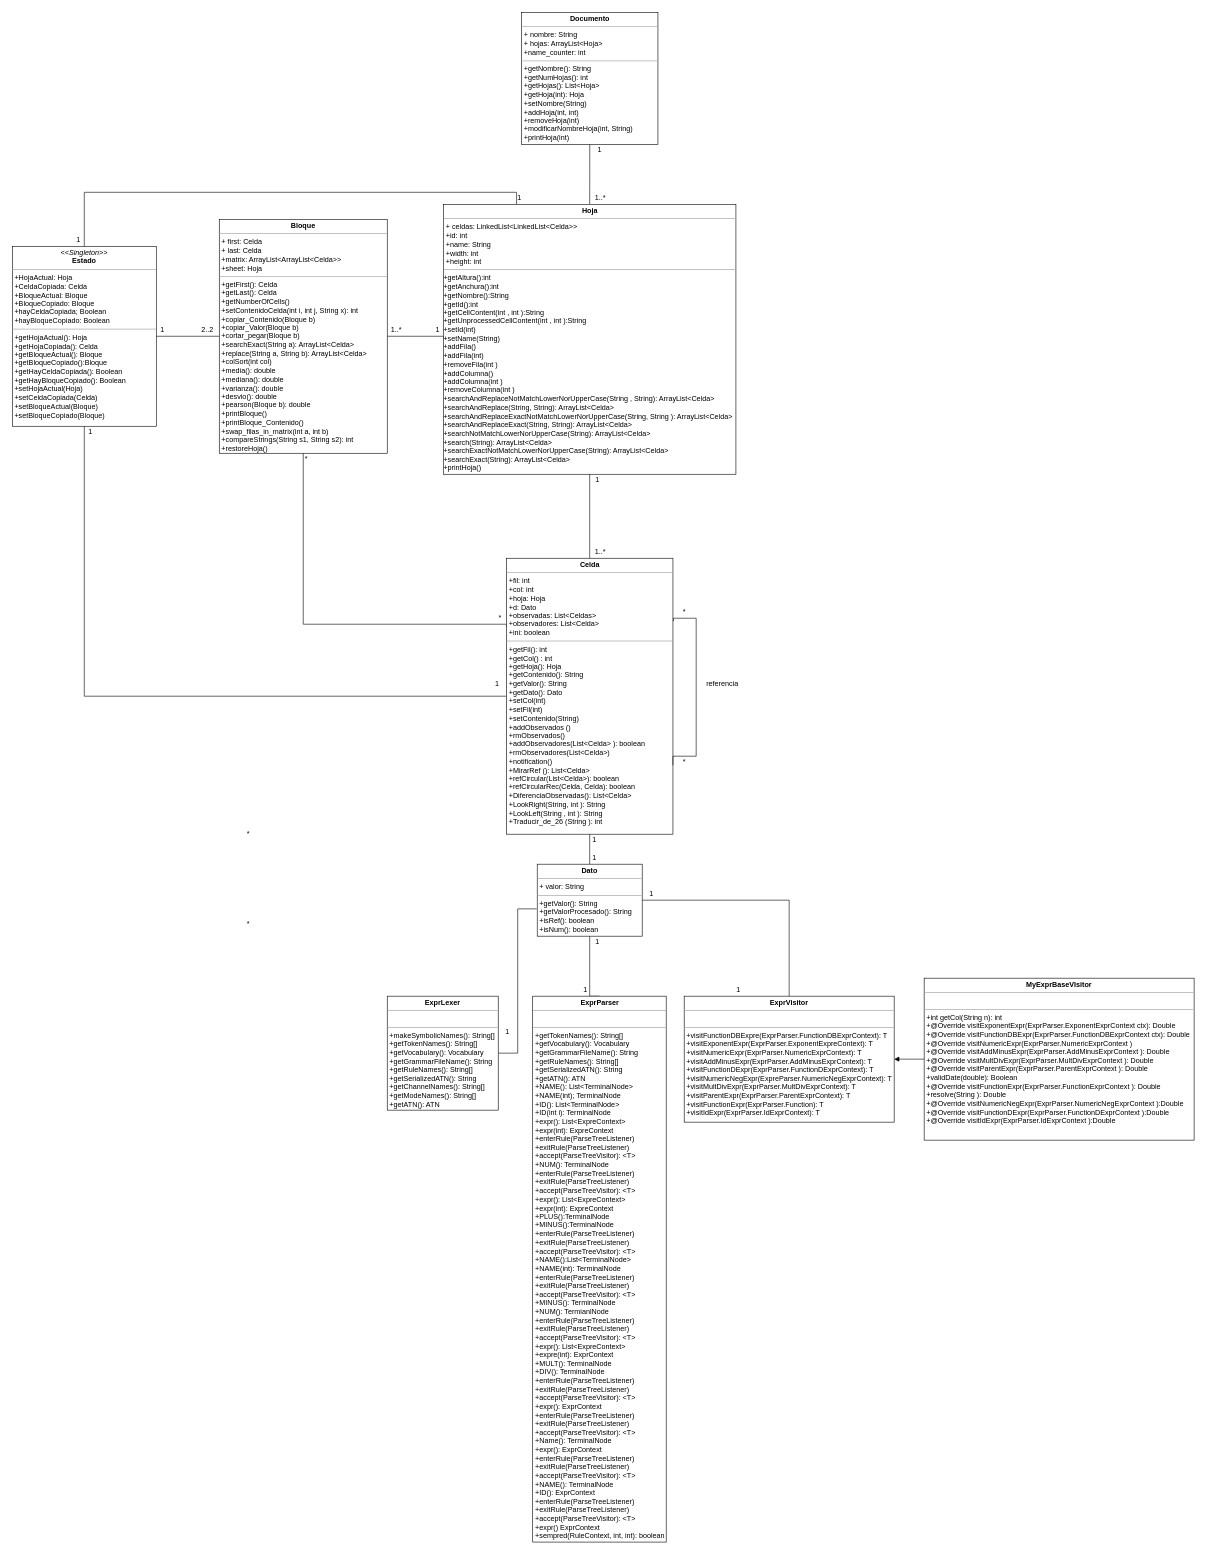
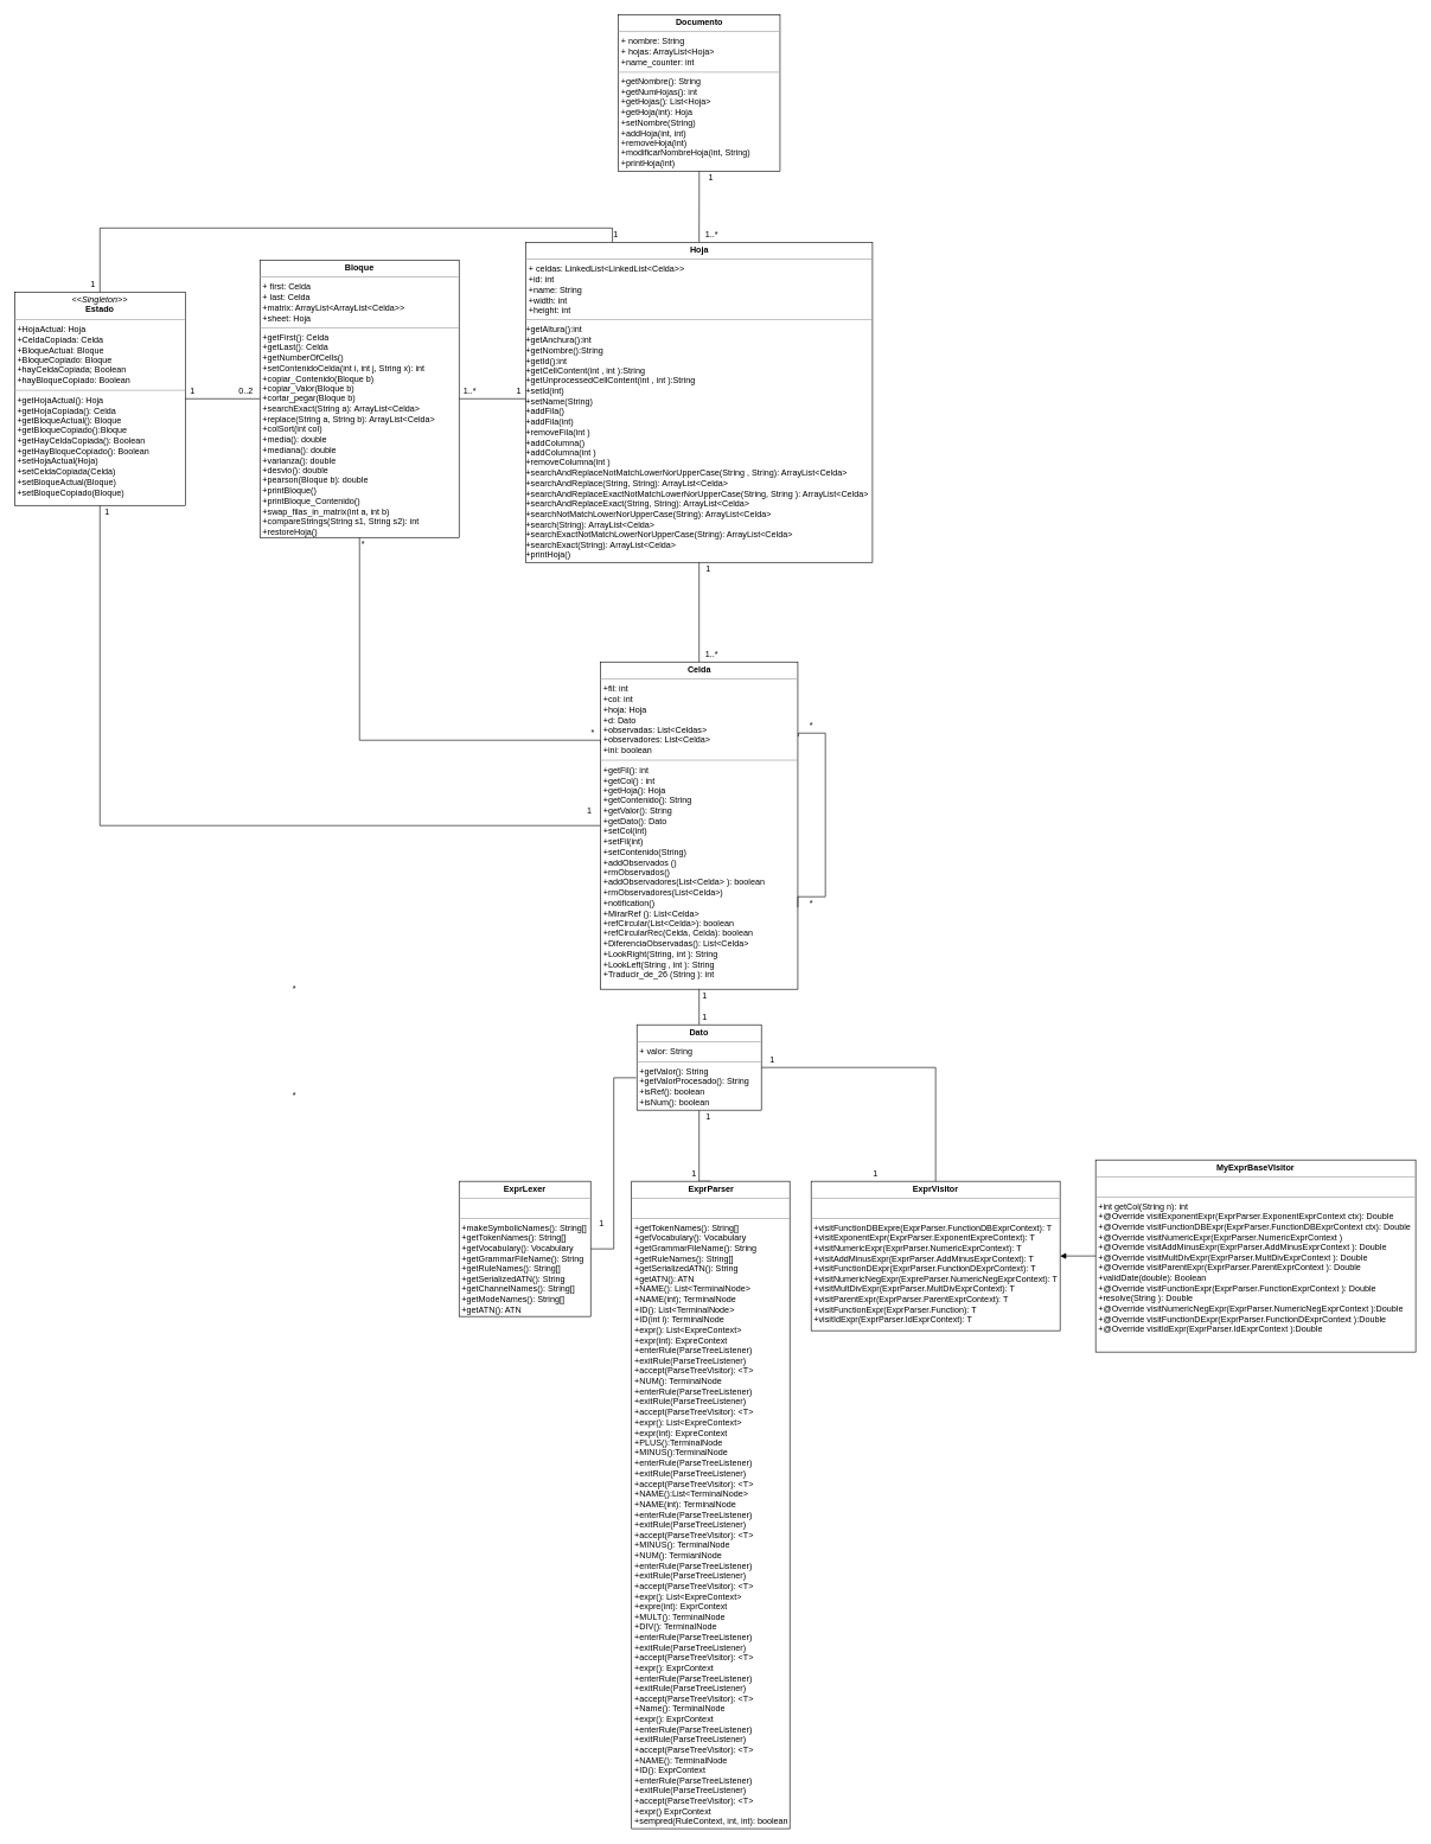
- <mxCell id="33" value="2..2" style="text;html=1;align=center;verticalAlign=middle;resizable=0;points=[];autosize=1;strokeColor=none;fillColor=none;" vertex="1" parent="1"><mxGeometry x="325" y="540" width="40" height="20" as="geometry" /></mxCell>
+ <mxCell id="33" value="0..2" style="text;html=1;align=center;verticalAlign=middle;resizable=0;points=[];autosize=1;strokeColor=none;fillColor=none;" vertex="1" parent="1"><mxGeometry x="325" y="540" width="40" height="20" as="geometry" /></mxCell>
- <mxCell id="31" value="referencia&amp;nbsp;" style="text;html=1;align=center;verticalAlign=middle;resizable=0;points=[];autosize=1;strokeColor=none;fillColor=none;" vertex="1" parent="1"><mxGeometry x="1170" y="1130" width="70" height="20" as="geometry" /></mxCell>
